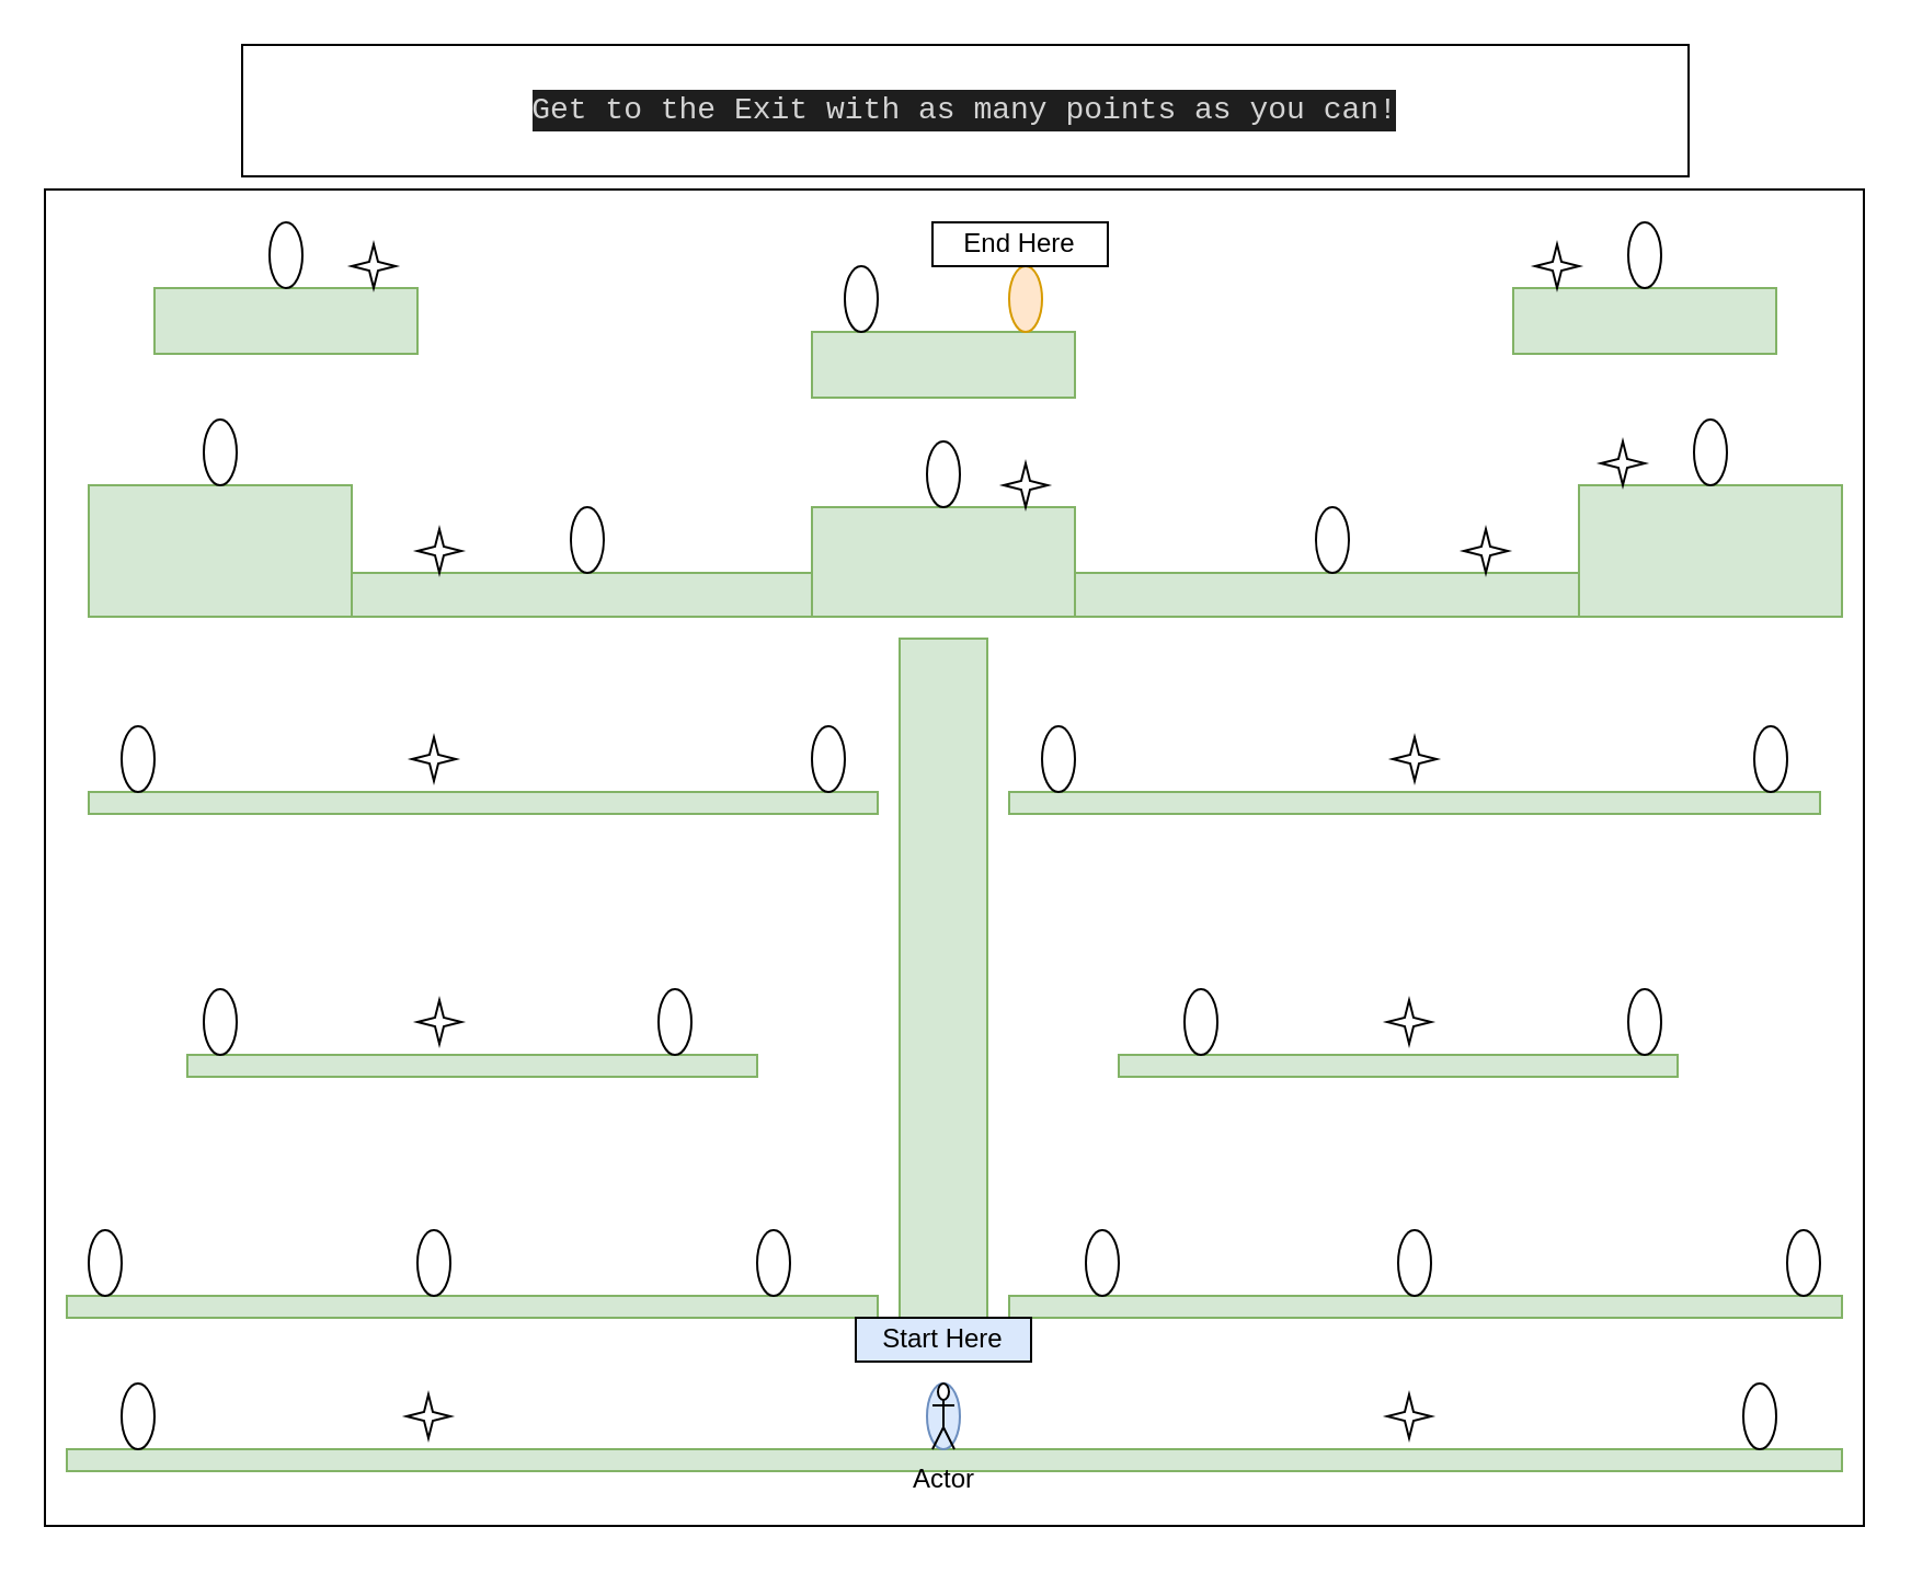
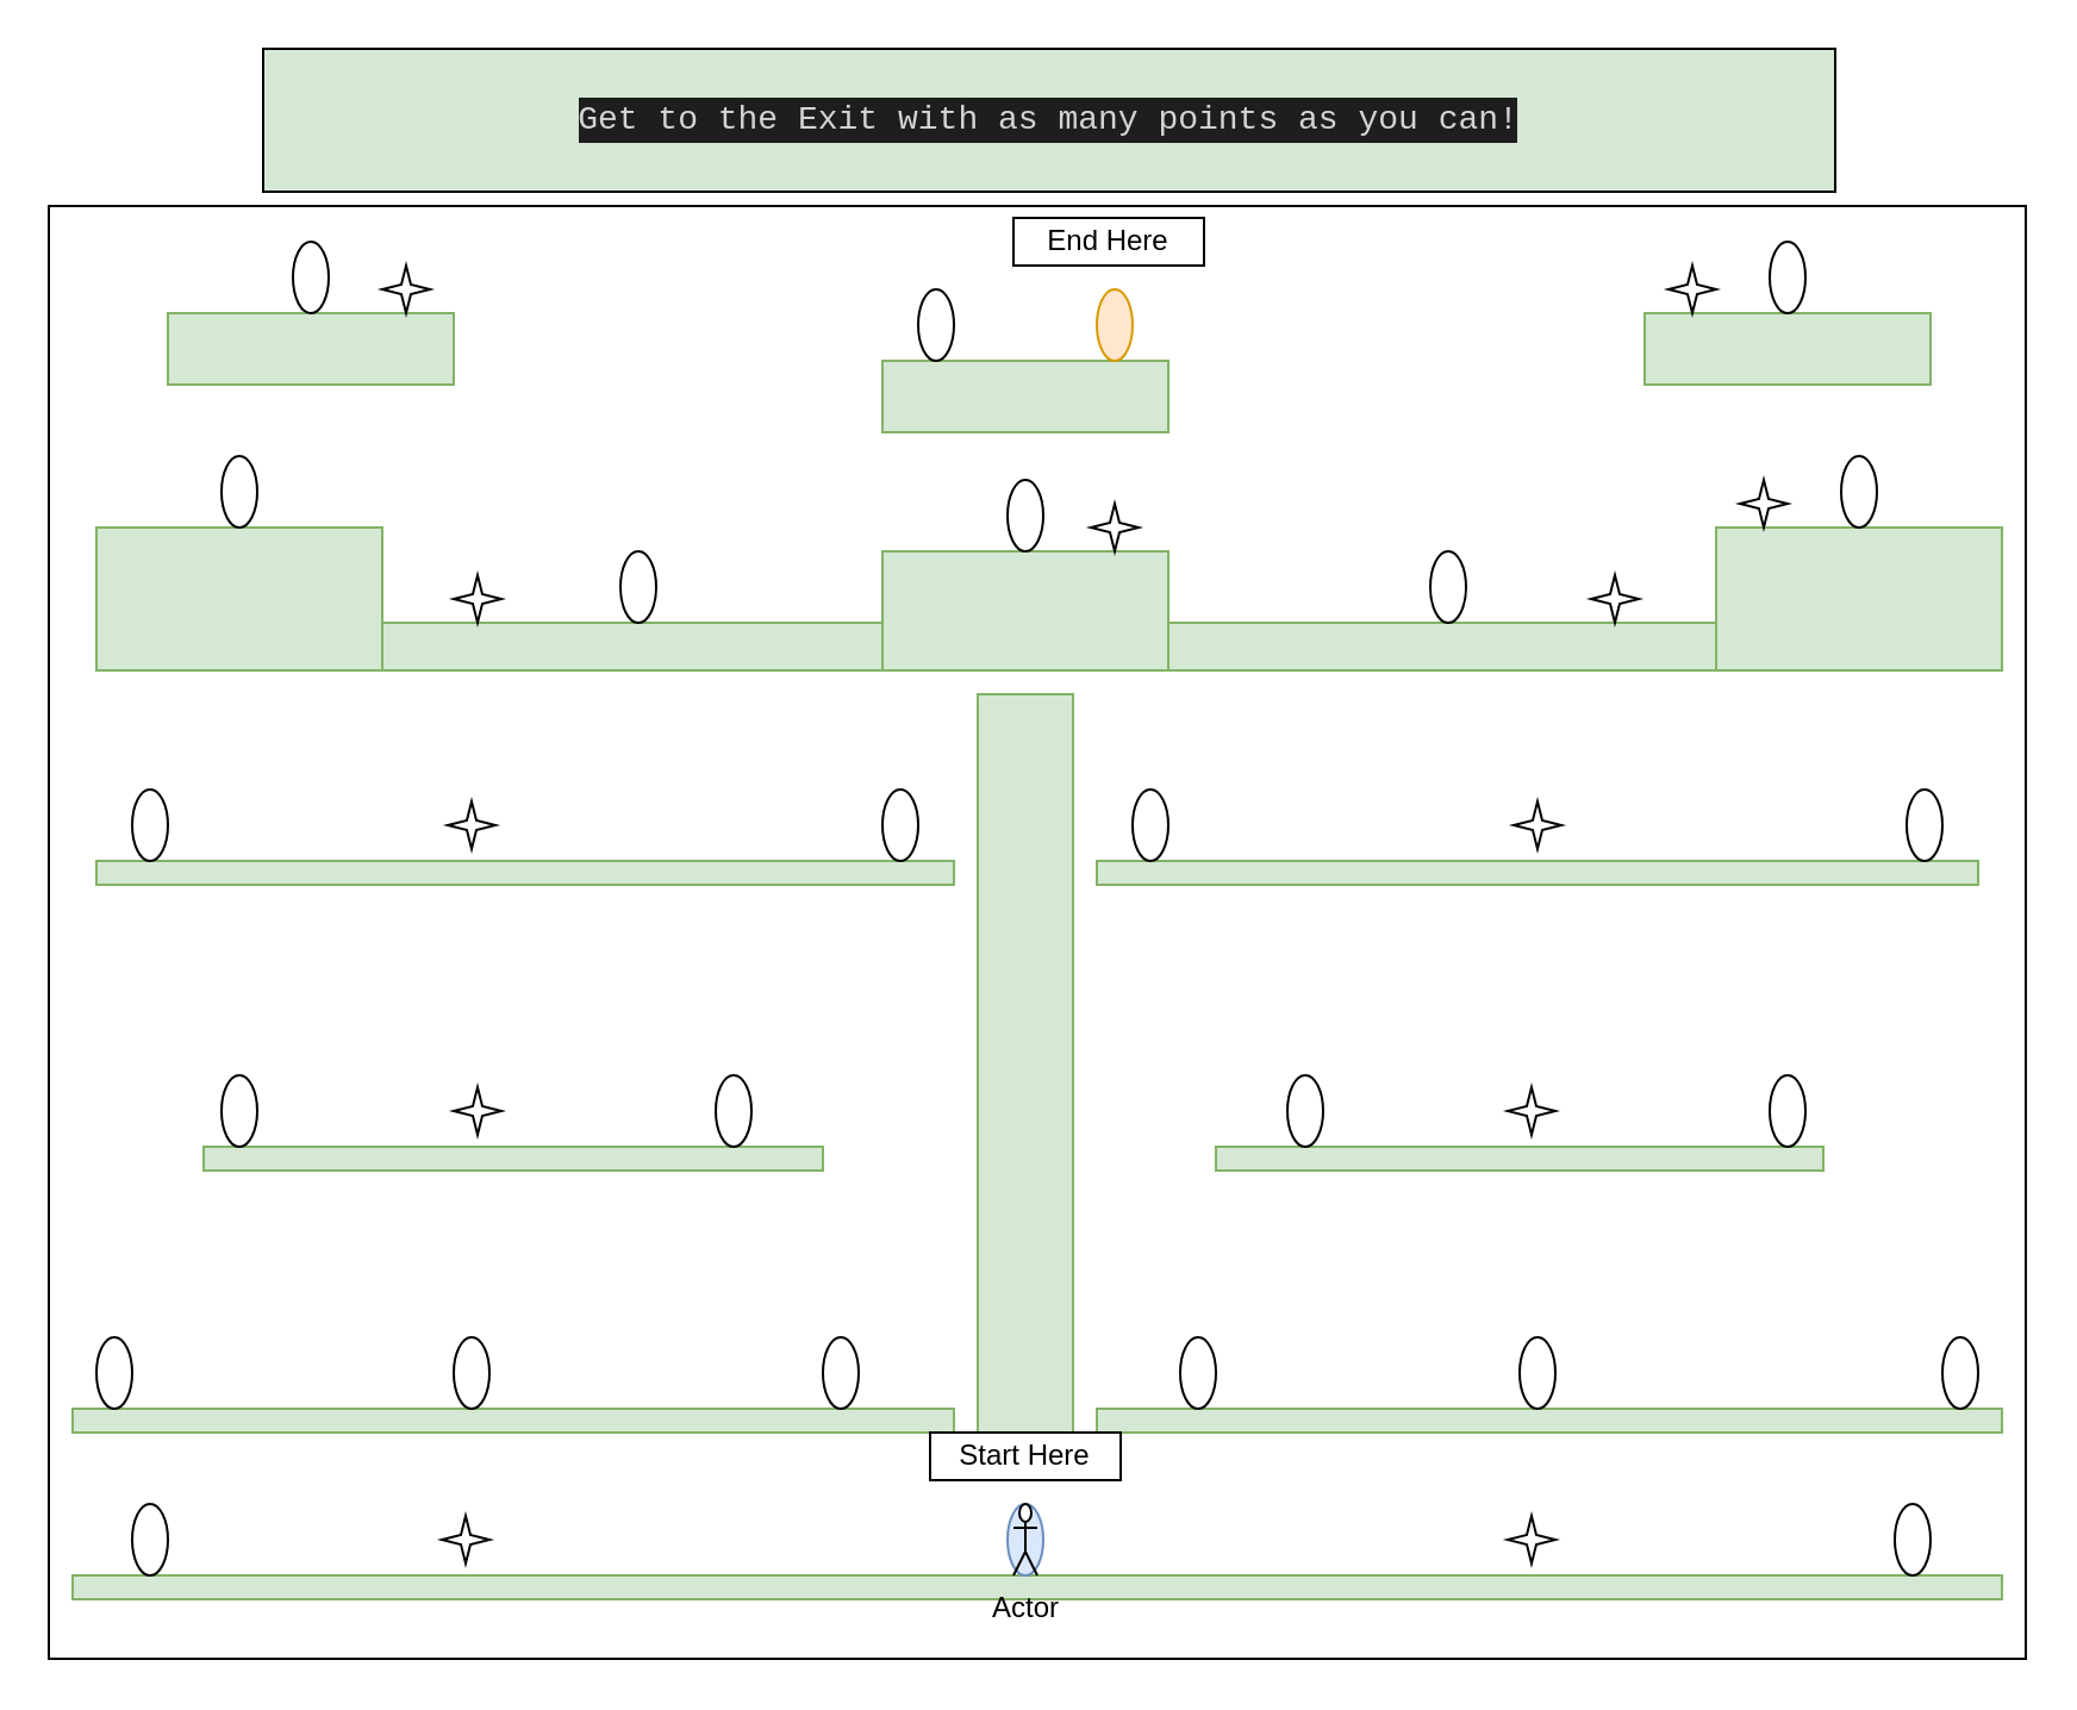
- <mxCell id="59" value="&lt;div style=&quot;color: rgb(212 , 212 , 212) ; background-color: rgb(30 , 30 , 30) ; font-family: &amp;#34;consolas&amp;#34; , &amp;#34;courier new&amp;#34; , monospace ; font-size: 14px ; line-height: 19px&quot;&gt;Get to the Exit with as many points as you can!&lt;/div&gt;" style="rounded=0;whiteSpace=wrap;html=1;" vertex="1" parent="1"><mxGeometry x="110" y="20" width="660" height="60" as="geometry" /></mxCell>
+ <mxCell id="59" value="&lt;div style=&quot;color: rgb(212 , 212 , 212) ; background-color: rgb(30 , 30 , 30) ; font-family: &amp;#34;consolas&amp;#34; , &amp;#34;courier new&amp;#34; , monospace ; font-size: 14px ; line-height: 19px&quot;&gt;Get to the Exit with as many points as you can!&lt;/div&gt;" style="rounded=0;whiteSpace=wrap;html=1;fillColor=#d5e8d4;" vertex="1" parent="1"><mxGeometry x="110" y="20" width="660" height="60" as="geometry" /></mxCell>
- <mxCell id="58" value="End Here" style="rounded=0;whiteSpace=wrap;html=1;" vertex="1" parent="1"><mxGeometry x="425" y="101" width="80" height="20" as="geometry" /></mxCell>
+ <mxCell id="58" value="End Here" style="rounded=0;whiteSpace=wrap;html=1;" vertex="1" parent="1"><mxGeometry x="425" y="91" width="80" height="20" as="geometry" /></mxCell>
- <mxCell id="57" value="Start Here" style="rounded=0;whiteSpace=wrap;html=1;fillColor=#dae8fc;" vertex="1" parent="1"><mxGeometry x="390" y="601" width="80" height="20" as="geometry" /></mxCell>
+ <mxCell id="57" value="Start Here" style="rounded=0;whiteSpace=wrap;html=1;" vertex="1" parent="1"><mxGeometry x="390" y="601" width="80" height="20" as="geometry" /></mxCell>
